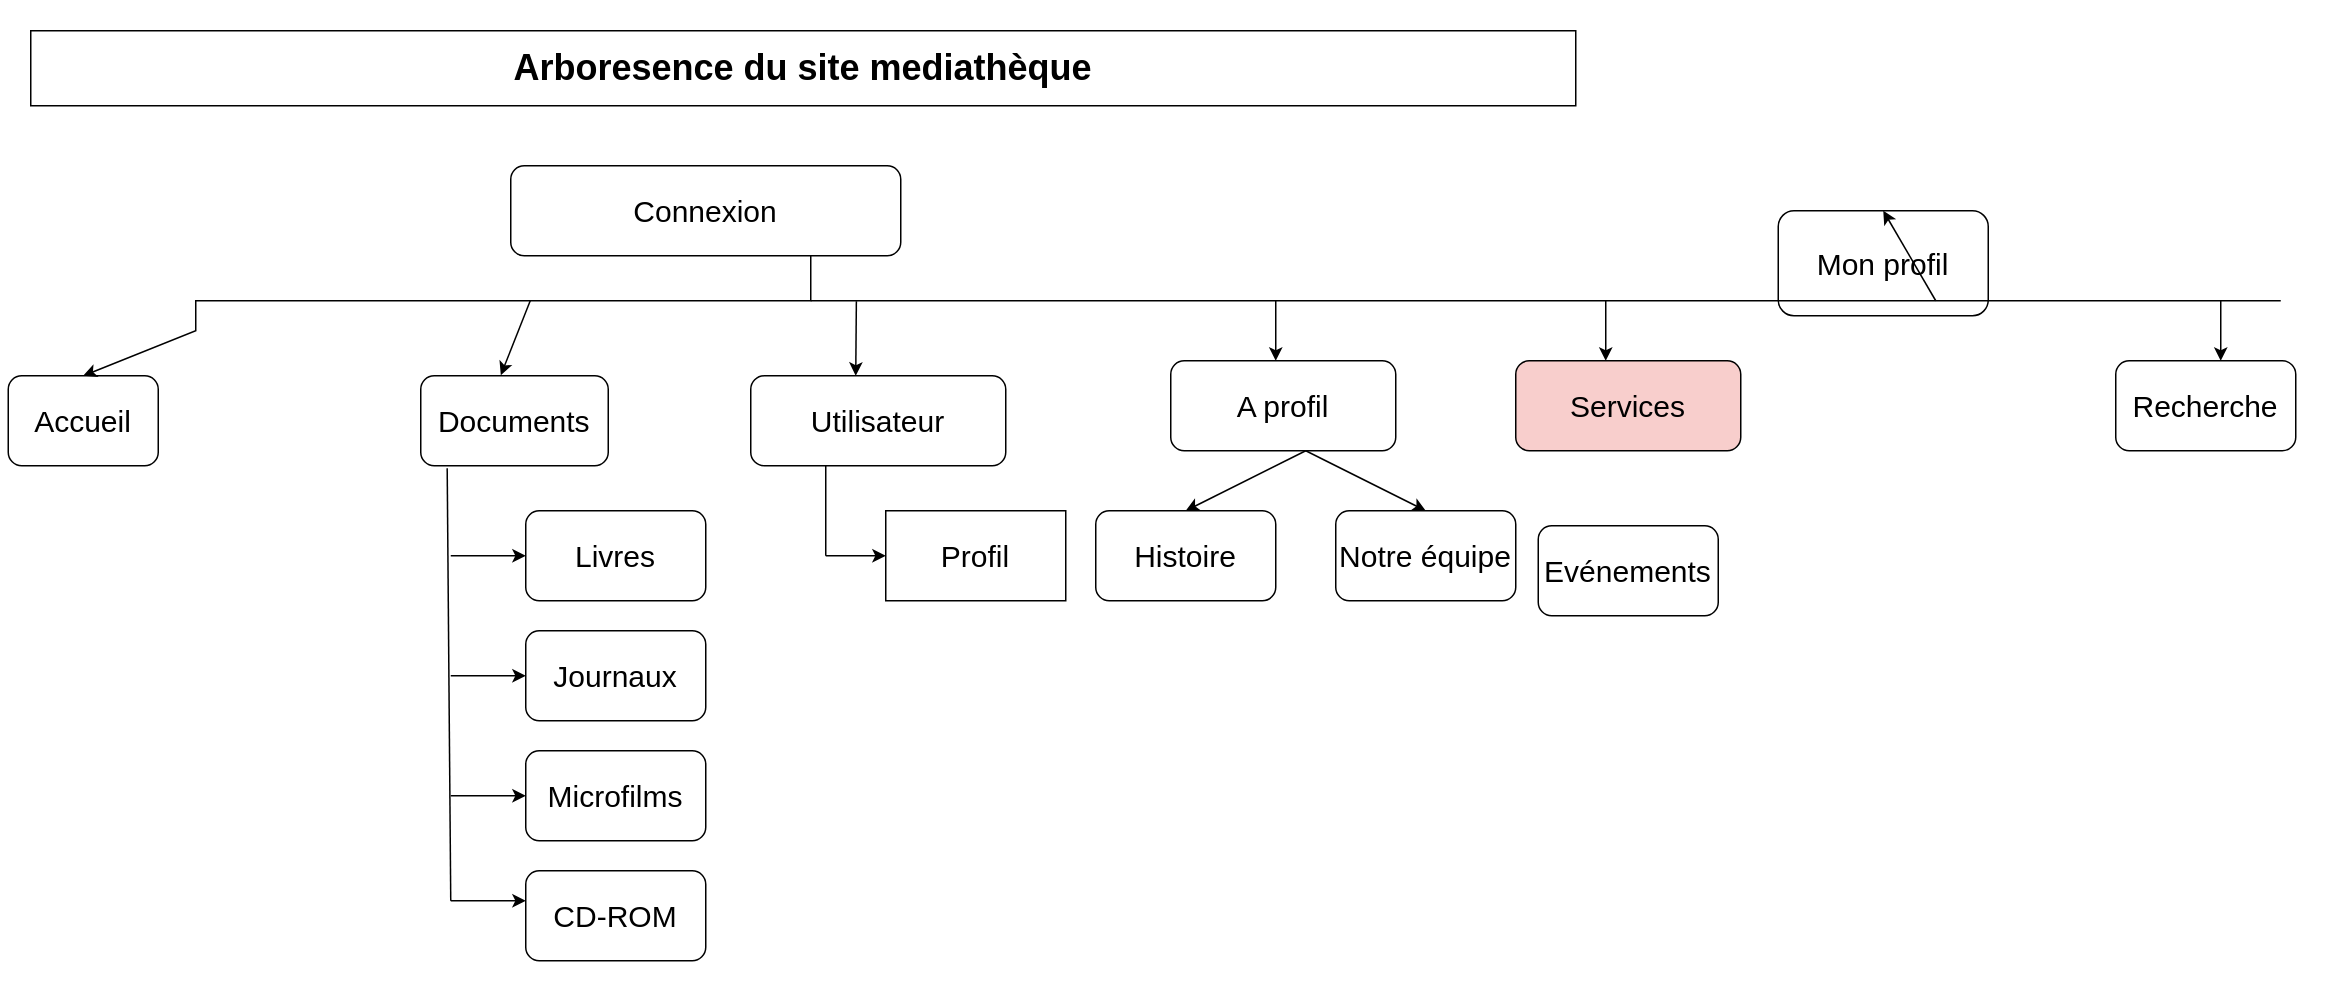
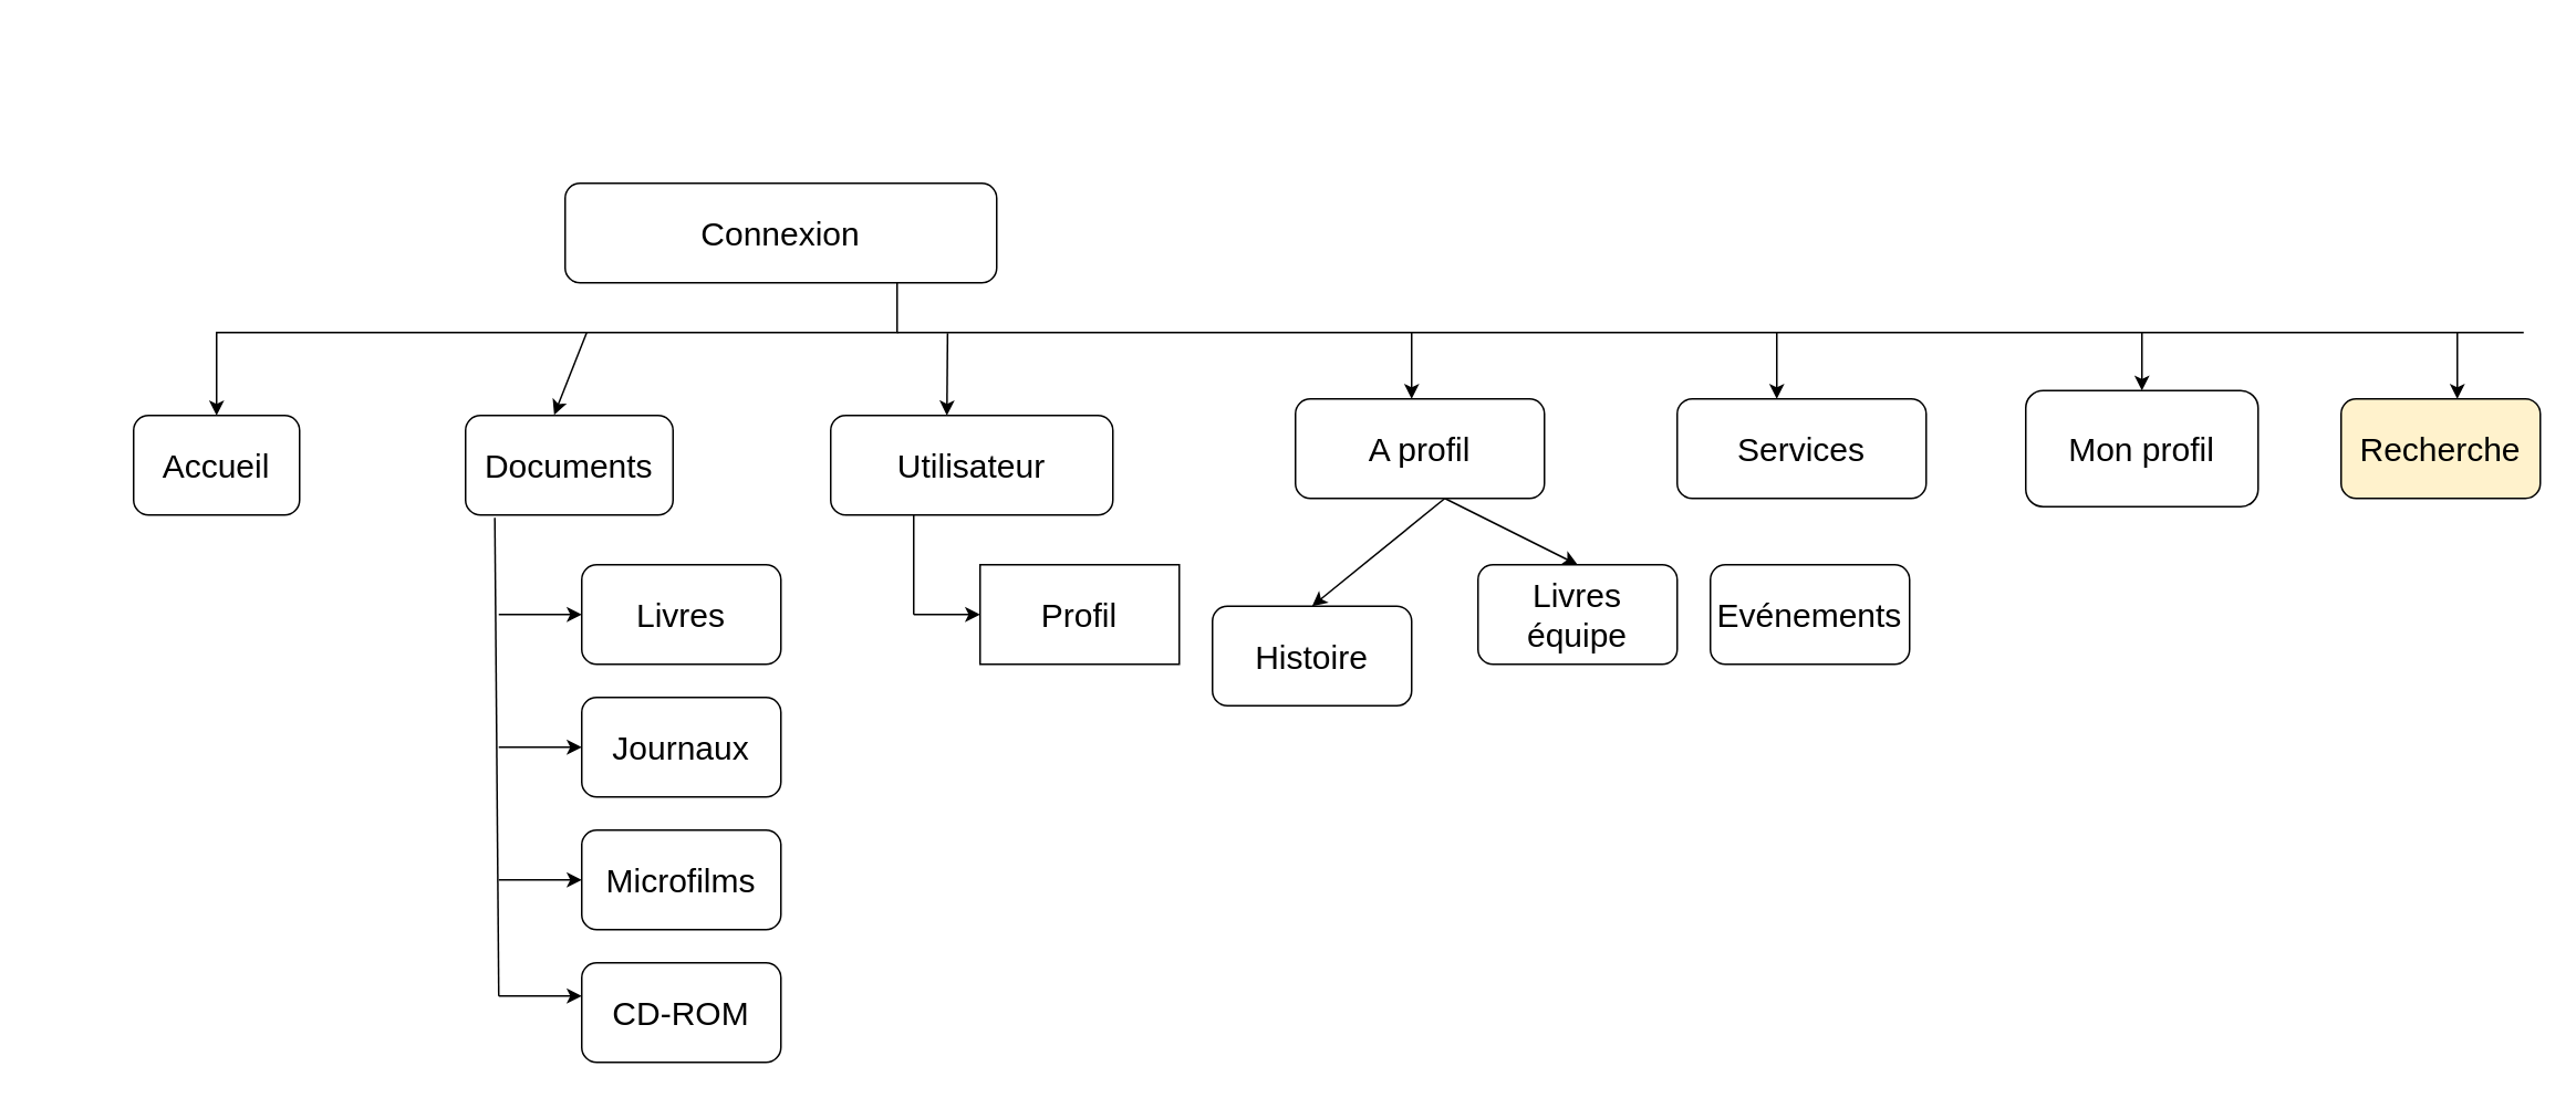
- <mxCell id="3" value="&lt;font style=&quot;font-size: 24px&quot;&gt;Arboresence du site mediathèque&lt;/font&gt;" style="rounded=0;whiteSpace=wrap;html=1;fontSize=20;fontStyle=1" vertex="1" parent="1"><mxGeometry x="20" y="20" width="1030" height="50" as="geometry" /></mxCell>
- <mxCell id="6" value="Mon profil" style="rounded=1;whiteSpace=wrap;html=1;fontSize=20;" vertex="1" parent="1"><mxGeometry x="1185" y="140" width="140" height="70" as="geometry" /></mxCell>
+ <mxCell id="6" value="Mon profil" style="rounded=1;whiteSpace=wrap;html=1;fontSize=20;" vertex="1" parent="1"><mxGeometry x="1220" y="235" width="140" height="70" as="geometry" /></mxCell>
- <mxCell id="4" value="Services" style="rounded=1;whiteSpace=wrap;html=1;fontSize=20;fillColor=#f8cecc;" vertex="1" parent="1"><mxGeometry x="1010" y="240" width="150" height="60" as="geometry" /></mxCell>
+ <mxCell id="4" value="Services" style="rounded=1;whiteSpace=wrap;html=1;fontSize=20;" vertex="1" parent="1"><mxGeometry x="1010" y="240" width="150" height="60" as="geometry" /></mxCell>
- <mxCell id="29" value="&lt;font style=&quot;font-size: 20px&quot;&gt;Recherche&lt;/font&gt;" style="rounded=1;whiteSpace=wrap;html=1;fontSize=24;" vertex="1" parent="1"><mxGeometry x="1410" y="240" width="120" height="60" as="geometry" /></mxCell>
+ <mxCell id="29" value="&lt;font style=&quot;font-size: 20px&quot;&gt;Recherche&lt;/font&gt;" style="rounded=1;whiteSpace=wrap;html=1;fontSize=24;fillColor=#fff2cc;" vertex="1" parent="1"><mxGeometry x="1410" y="240" width="120" height="60" as="geometry" /></mxCell>
- <mxCell id="8" value="Accueil" style="rounded=1;whiteSpace=wrap;html=1;fontSize=20;" vertex="1" parent="1"><mxGeometry x="5" y="250" width="100" height="60" as="geometry" /></mxCell>
+ <mxCell id="8" value="Accueil" style="rounded=1;whiteSpace=wrap;html=1;fontSize=20;" vertex="1" parent="1"><mxGeometry x="80" y="250" width="100" height="60" as="geometry" /></mxCell>
- <mxCell id="13" value="&lt;font style=&quot;font-size: 20px&quot;&gt;Histoire&lt;/font&gt;" style="rounded=1;whiteSpace=wrap;html=1;" vertex="1" parent="1"><mxGeometry x="730" y="340" width="120" height="60" as="geometry" /></mxCell>
+ <mxCell id="13" value="&lt;font style=&quot;font-size: 20px&quot;&gt;Histoire&lt;/font&gt;" style="rounded=1;whiteSpace=wrap;html=1;" vertex="1" parent="1"><mxGeometry x="730" y="365" width="120" height="60" as="geometry" /></mxCell>
- <mxCell id="14" value="&lt;font style=&quot;font-size: 20px&quot;&gt;Notre équipe&lt;/font&gt;" style="rounded=1;whiteSpace=wrap;html=1;" vertex="1" parent="1"><mxGeometry x="890" y="340" width="120" height="60" as="geometry" /></mxCell>
+ <mxCell id="14" value="&lt;font style=&quot;font-size: 20px&quot;&gt;Livres équipe&lt;/font&gt;" style="rounded=1;whiteSpace=wrap;html=1;" vertex="1" parent="1"><mxGeometry x="890" y="340" width="120" height="60" as="geometry" /></mxCell>
- <mxCell id="26" value="Evénements" style="rounded=1;whiteSpace=wrap;html=1;fontSize=20;" vertex="1" parent="1"><mxGeometry x="1025" y="350" width="120" height="60" as="geometry" /></mxCell>
+ <mxCell id="26" value="Evénements" style="rounded=1;whiteSpace=wrap;html=1;fontSize=20;" vertex="1" parent="1"><mxGeometry x="1030" y="340" width="120" height="60" as="geometry" /></mxCell>
